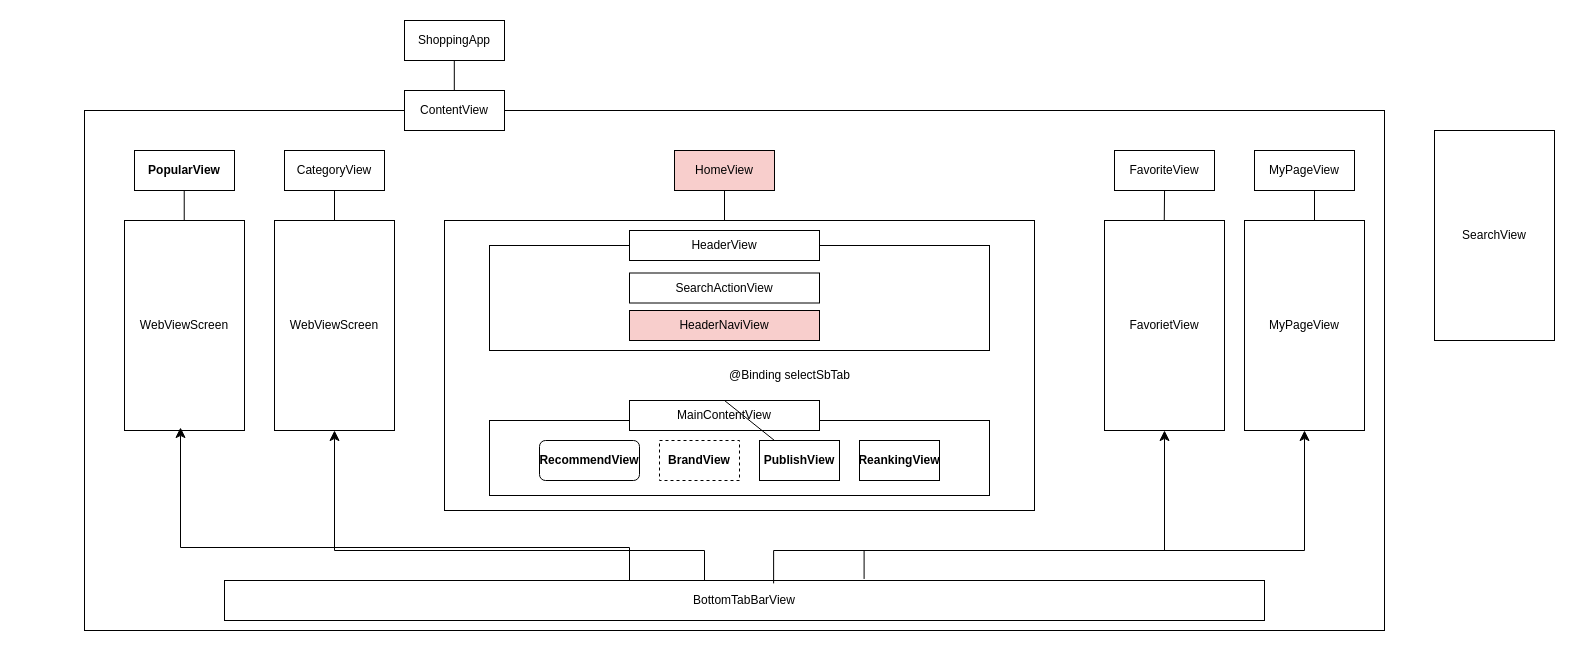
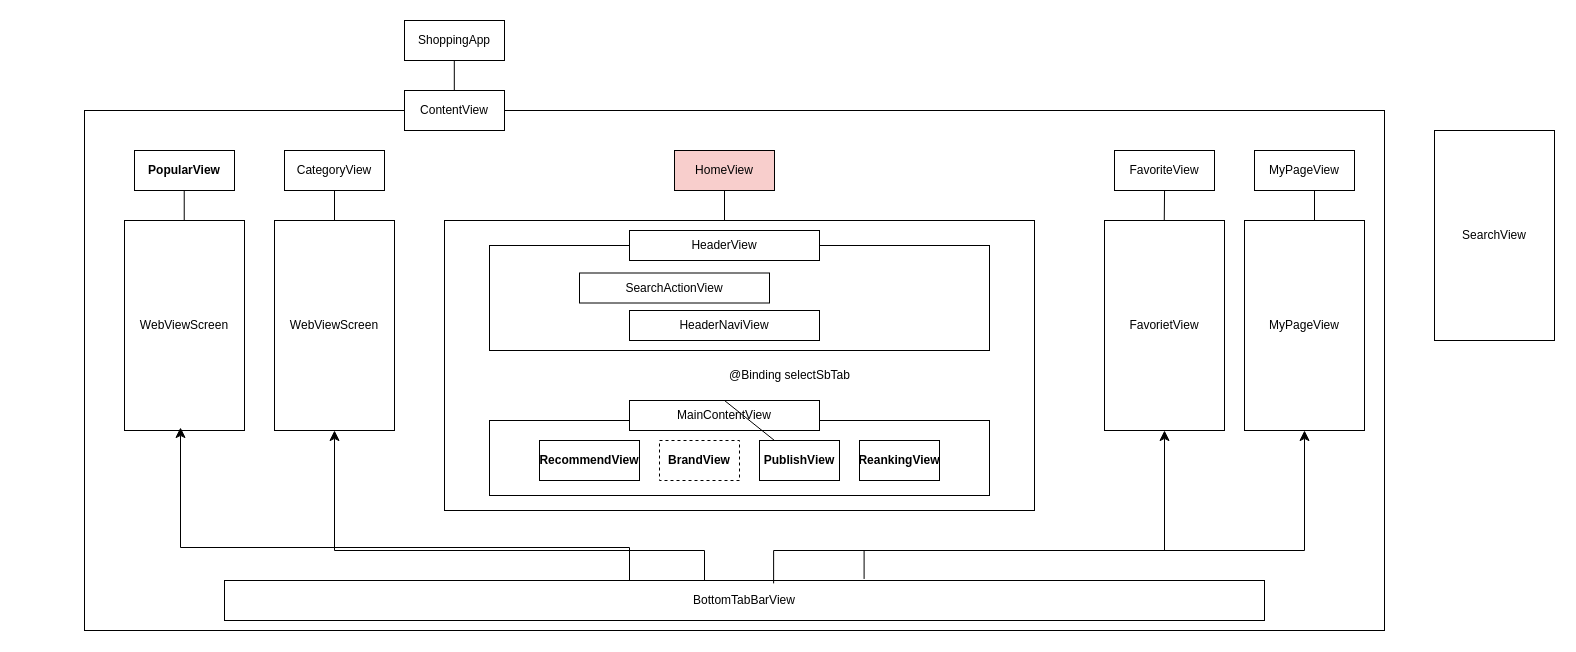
- <mxCell id="19" value="SearchActionView" style="rounded=0;whiteSpace=wrap;html=1;" vertex="1" parent="1"><mxGeometry x="629" y="272.5" width="190" height="30" as="geometry" /></mxCell>
+ <mxCell id="19" value="SearchActionView" style="rounded=0;whiteSpace=wrap;html=1;" vertex="1" parent="1"><mxGeometry x="579" y="272.5" width="190" height="30" as="geometry" /></mxCell>
- <mxCell id="20" value="HeaderNaviView" style="rounded=0;whiteSpace=wrap;html=1;fillColor=#f8cecc;" vertex="1" parent="1"><mxGeometry x="629" y="310" width="190" height="30" as="geometry" /></mxCell>
+ <mxCell id="20" value="HeaderNaviView" style="rounded=0;whiteSpace=wrap;html=1;" vertex="1" parent="1"><mxGeometry x="629" y="310" width="190" height="30" as="geometry" /></mxCell>
- <mxCell id="14" value="RecommendView" style="whiteSpace=wrap;html=1;fontStyle=1;rounded=1;" vertex="1" parent="1"><mxGeometry x="539" y="440" width="100" height="40" as="geometry" /></mxCell>
+ <mxCell id="14" value="RecommendView" style="rounded=0;whiteSpace=wrap;html=1;fontStyle=1" vertex="1" parent="1"><mxGeometry x="539" y="440" width="100" height="40" as="geometry" /></mxCell>
